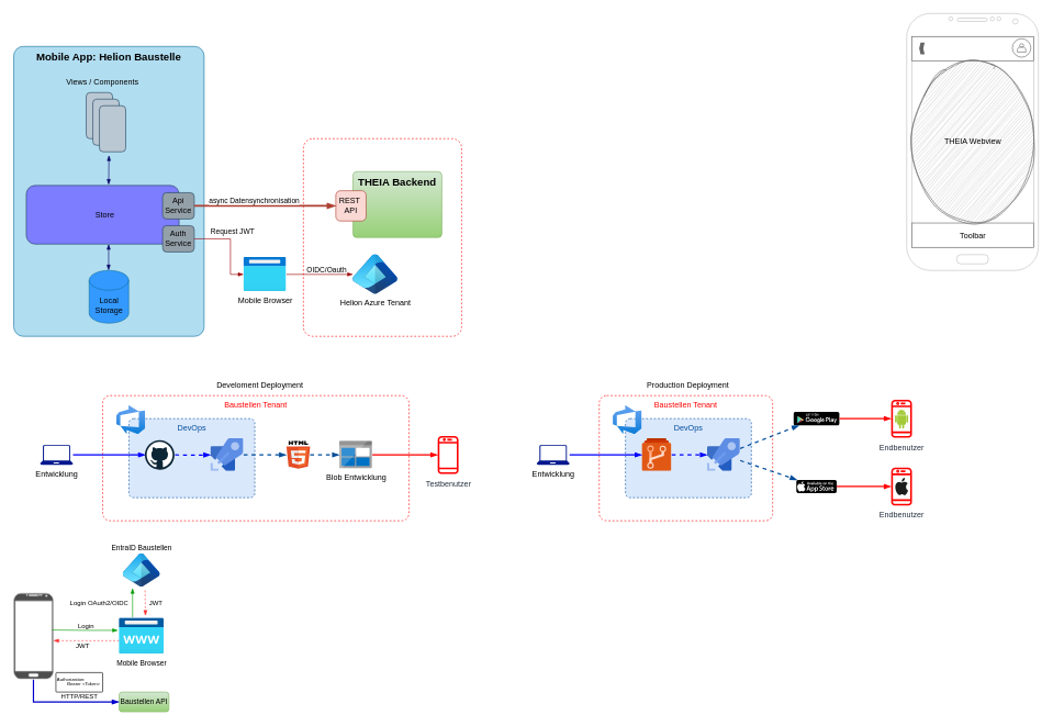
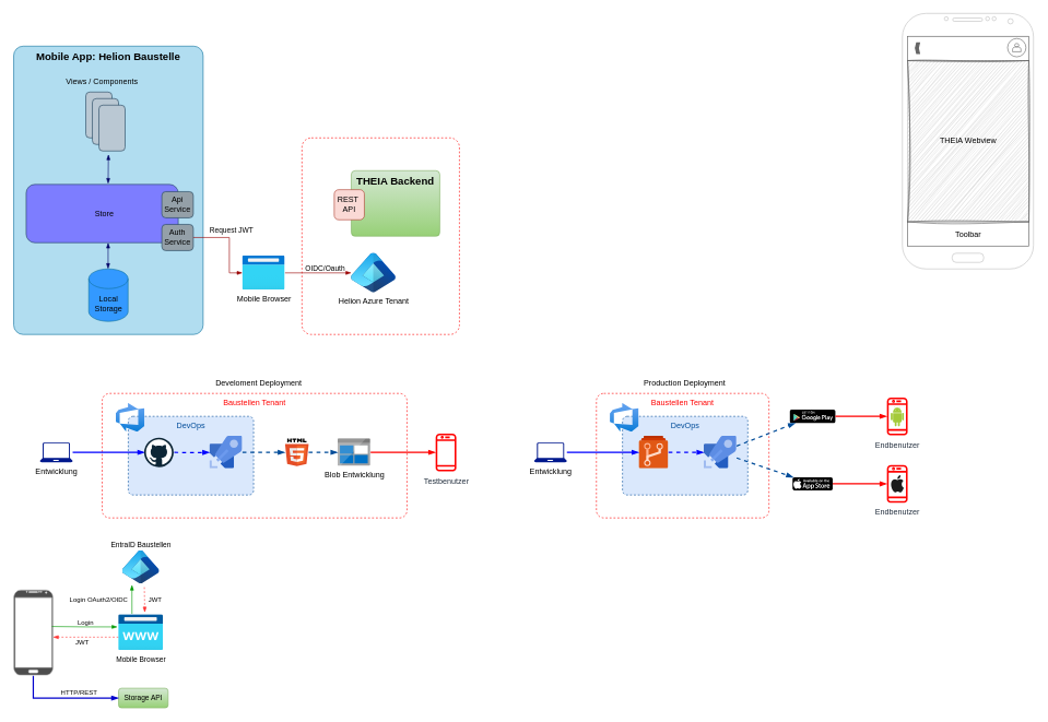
- <mxCell id="60" value="THEIA Webview" style="ellipse;whiteSpace=wrap;html=1;fillColor=#CCCCCC;strokeColor=#666666;sketch=1;curveFitting=1;jiggle=2;" parent="1" vertex="1"><mxGeometry x="1383.77" y="92" width="185" height="246" as="geometry" /></mxCell>
+ <mxCell id="60" value="THEIA Webview" style="rounded=0;whiteSpace=wrap;html=1;fillColor=#CCCCCC;strokeColor=#666666;sketch=1;curveFitting=1;jiggle=2;" parent="1" vertex="1"><mxGeometry x="1383.77" y="92" width="185" height="246" as="geometry" /></mxCell>
- <mxCell id="15" value="" style="endArrow=blockThin;startArrow=none;html=1;rounded=0;exitX=1;exitY=0.5;exitDx=0;exitDy=0;entryX=0;entryY=0.5;entryDx=0;entryDy=0;fillColor=#fad9d5;strokeColor=#ae4132;strokeWidth=3;endFill=1;startFill=0;" parent="1" source="12" target="14" edge="1"><mxGeometry width="50" height="50" relative="1" as="geometry"><mxPoint x="322.5" y="320" as="sourcePoint" /><mxPoint x="372.5" y="270" as="targetPoint" /></mxGeometry></mxCell>
- <mxCell id="16" value="async Datensynchronisation" style="edgeLabel;html=1;align=center;verticalAlign=middle;resizable=0;points=[];" parent="15" vertex="1" connectable="0"><mxGeometry x="-0.23" y="-1" relative="1" as="geometry"><mxPoint x="7" y="-10" as="offset" /></mxGeometry></mxCell>
- <mxCell id="53" value="Authorization:&amp;nbsp;&lt;div&gt;&lt;span style=&quot;white-space: pre;&quot;&gt;&#09;&lt;/span&gt;Bearer &amp;lt;Token&amp;gt;&lt;/div&gt;" style="text;html=1;align=left;verticalAlign=top;whiteSpace=wrap;rounded=1;fontSize=7;fillColor=default;strokeColor=default;strokeWidth=1;arcSize=4;" parent="1" vertex="1"><mxGeometry x="84" y="1020.44" width="71" height="29.56" as="geometry" /></mxCell>
- <mxCell id="50" value="Baustellen API" style="rounded=1;whiteSpace=wrap;html=1;fillColor=#d5e8d4;strokeColor=#82b366;gradientColor=#97d077;fontSize=11;" parent="1" vertex="1"><mxGeometry x="180" y="1050" width="75.5" height="30" as="geometry" /></mxCell>
+ <mxCell id="50" value="Storage API" style="rounded=1;whiteSpace=wrap;html=1;fillColor=#d5e8d4;strokeColor=#82b366;gradientColor=#97d077;fontSize=11;" parent="1" vertex="1"><mxGeometry x="180" y="1050" width="75.5" height="30" as="geometry" /></mxCell>
